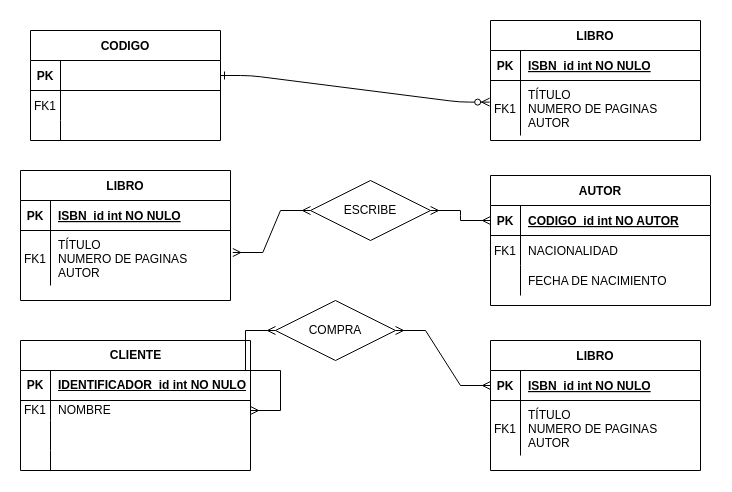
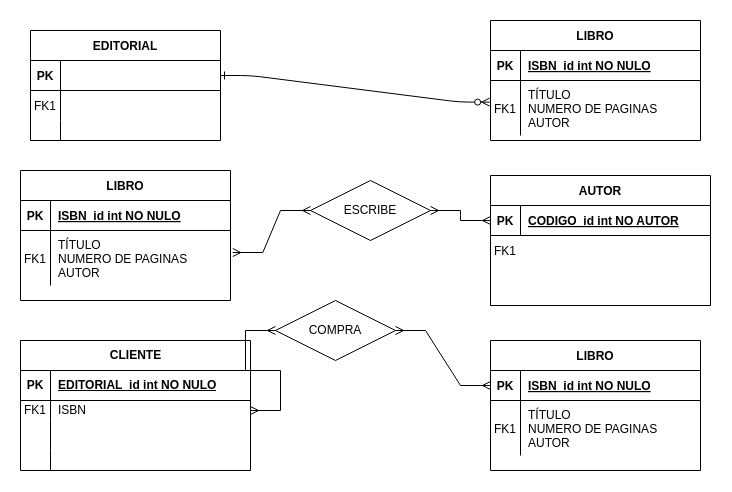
- <mxCell id="15" value="CODIGO" style="shape=table;startSize=30;container=1;collapsible=1;childLayout=tableLayout;fixedRows=1;rowLines=0;fontStyle=1;align=center;resizeLast=1;" vertex="1" parent="1"><mxGeometry x="30" y="30" width="190" height="110" as="geometry" /></mxCell>
+ <mxCell id="15" value="EDITORIAL" style="shape=table;startSize=30;container=1;collapsible=1;childLayout=tableLayout;fixedRows=1;rowLines=0;fontStyle=1;align=center;resizeLast=1;" vertex="1" parent="1"><mxGeometry x="30" y="30" width="190" height="110" as="geometry" /></mxCell>
- <mxCell id="45" value="NACIONALIDAD" style="shape=partialRectangle;overflow=hidden;connectable=0;fillColor=none;top=0;left=0;bottom=0;right=0;align=left;spacingLeft=6;" vertex="1" parent="43"><mxGeometry x="30" width="190" height="30" as="geometry"><mxRectangle width="190" height="30" as="alternateBounds" /></mxGeometry></mxCell>
- <mxCell id="48" value="FECHA DE NACIMIENTO" style="shape=partialRectangle;overflow=hidden;connectable=0;fillColor=none;top=0;left=0;bottom=0;right=0;align=left;spacingLeft=6;" vertex="1" parent="46"><mxGeometry x="30" width="190" height="30" as="geometry"><mxRectangle width="190" height="30" as="alternateBounds" /></mxGeometry></mxCell>
- <mxCell id="5" value="&lt;span style=&quot;text-wrap: nowrap;&quot;&gt;&lt;font style=&quot;vertical-align: inherit;&quot;&gt;&lt;font style=&quot;vertical-align: inherit;&quot;&gt;IDENTIFICADOR_id int NO NULO&lt;/font&gt;&lt;/font&gt;&lt;/span&gt;" style="shape=partialRectangle;connectable=0;fillColor=none;top=0;left=0;bottom=0;right=0;align=left;spacingLeft=6;fontStyle=5;overflow=hidden;whiteSpace=wrap;html=1;" vertex="1" parent="3"><mxGeometry x="30" width="200" height="30" as="geometry"><mxRectangle width="200" height="30" as="alternateBounds" /></mxGeometry></mxCell>
+ <mxCell id="5" value="&lt;span style=&quot;text-wrap: nowrap;&quot;&gt;&lt;font style=&quot;vertical-align: inherit;&quot;&gt;&lt;font style=&quot;vertical-align: inherit;&quot;&gt;EDITORIAL_id int NO NULO&lt;/font&gt;&lt;/font&gt;&lt;/span&gt;" style="shape=partialRectangle;connectable=0;fillColor=none;top=0;left=0;bottom=0;right=0;align=left;spacingLeft=6;fontStyle=5;overflow=hidden;whiteSpace=wrap;html=1;" vertex="1" parent="3"><mxGeometry x="30" width="200" height="30" as="geometry"><mxRectangle width="200" height="30" as="alternateBounds" /></mxGeometry></mxCell>
- <mxCell id="8" value="&lt;font style=&quot;vertical-align: inherit;&quot;&gt;&lt;font style=&quot;vertical-align: inherit;&quot;&gt;NOMBRE&lt;/font&gt;&lt;/font&gt;" style="shape=partialRectangle;connectable=0;fillColor=none;top=0;left=0;bottom=0;right=0;align=left;spacingLeft=6;overflow=hidden;whiteSpace=wrap;html=1;" vertex="1" parent="6"><mxGeometry x="30" width="200" height="20" as="geometry"><mxRectangle width="200" height="20" as="alternateBounds" /></mxGeometry></mxCell>
+ <mxCell id="8" value="&lt;font style=&quot;vertical-align: inherit;&quot;&gt;&lt;font style=&quot;vertical-align: inherit;&quot;&gt;ISBN&lt;/font&gt;&lt;/font&gt;" style="shape=partialRectangle;connectable=0;fillColor=none;top=0;left=0;bottom=0;right=0;align=left;spacingLeft=6;overflow=hidden;whiteSpace=wrap;html=1;" vertex="1" parent="6"><mxGeometry x="30" width="200" height="20" as="geometry"><mxRectangle width="200" height="20" as="alternateBounds" /></mxGeometry></mxCell>
